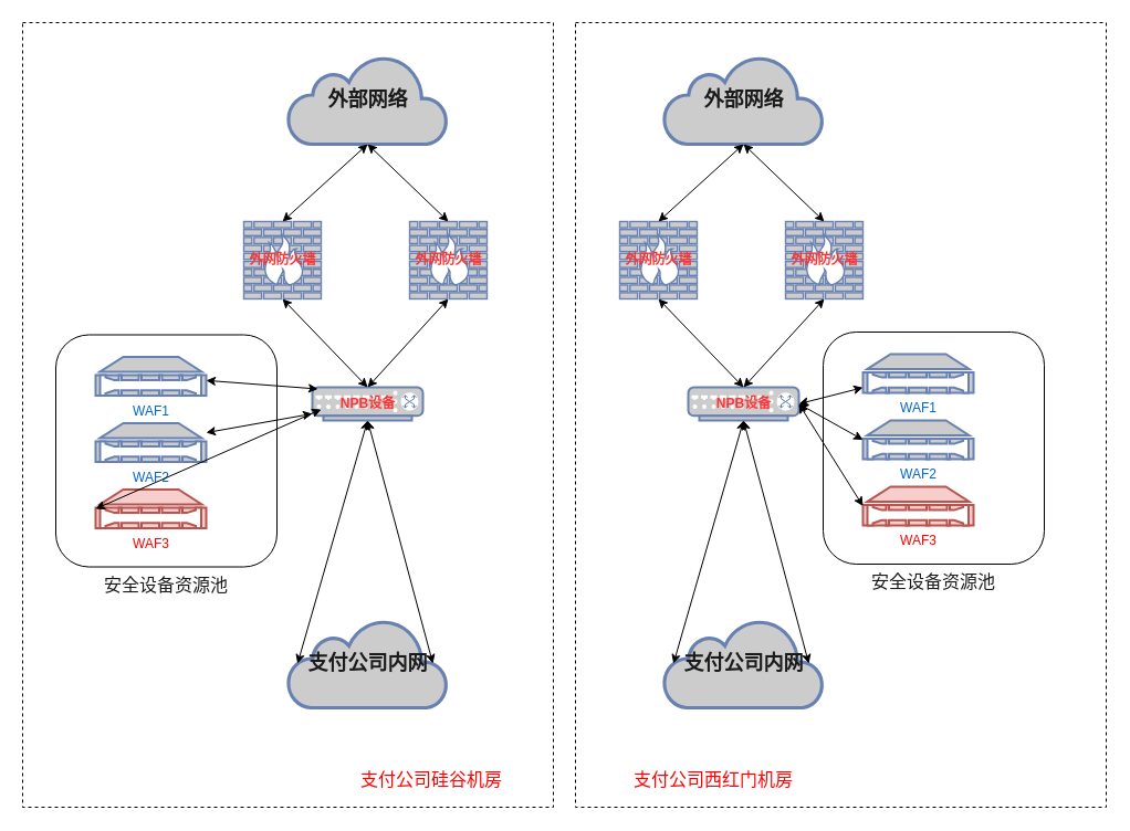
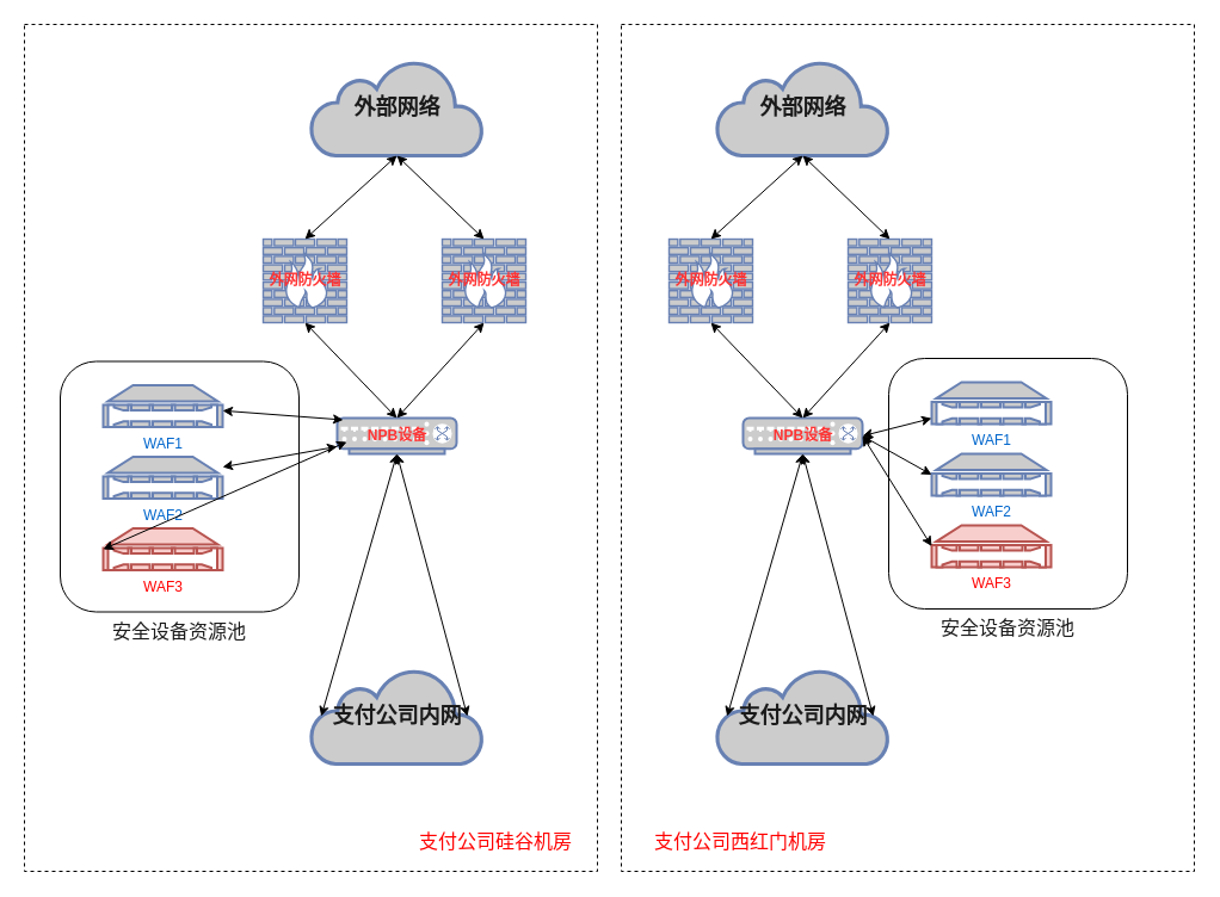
- <mxCell id="40" value="&lt;font style=&quot;font-size: 16px;&quot;&gt;支付公司硅谷机房&lt;/font&gt;" style="text;html=1;strokeColor=none;fillColor=none;align=center;verticalAlign=middle;whiteSpace=wrap;rounded=0;dashed=1;fontColor=#FF0000;" parent="1" vertex="1"><mxGeometry x="320" y="690" width="140" height="30" as="geometry" /></mxCell>
+ <mxCell id="40" value="&lt;font style=&quot;font-size: 16px;&quot;&gt;支付公司硅谷机房&lt;/font&gt;" style="text;html=1;strokeColor=none;fillColor=none;align=center;verticalAlign=middle;whiteSpace=wrap;rounded=0;dashed=1;fontColor=#FF0000;" parent="1" vertex="1"><mxGeometry x="345" y="690" width="140" height="30" as="geometry" /></mxCell>
- <mxCell id="41" value="&lt;font style=&quot;font-size: 16px;&quot;&gt;支付公司西红门机房&lt;/font&gt;" style="text;html=1;strokeColor=none;fillColor=none;align=center;verticalAlign=middle;whiteSpace=wrap;rounded=0;dashed=1;fontColor=#FF0000;" parent="1" vertex="1"><mxGeometry x="560" y="690" width="170" height="30" as="geometry" /></mxCell>
+ <mxCell id="41" value="&lt;font style=&quot;font-size: 16px;&quot;&gt;支付公司西红门机房&lt;/font&gt;" style="text;html=1;strokeColor=none;fillColor=none;align=center;verticalAlign=middle;whiteSpace=wrap;rounded=0;dashed=1;fontColor=#FF0000;" parent="1" vertex="1"><mxGeometry x="535" y="690" width="170" height="30" as="geometry" /></mxCell>
